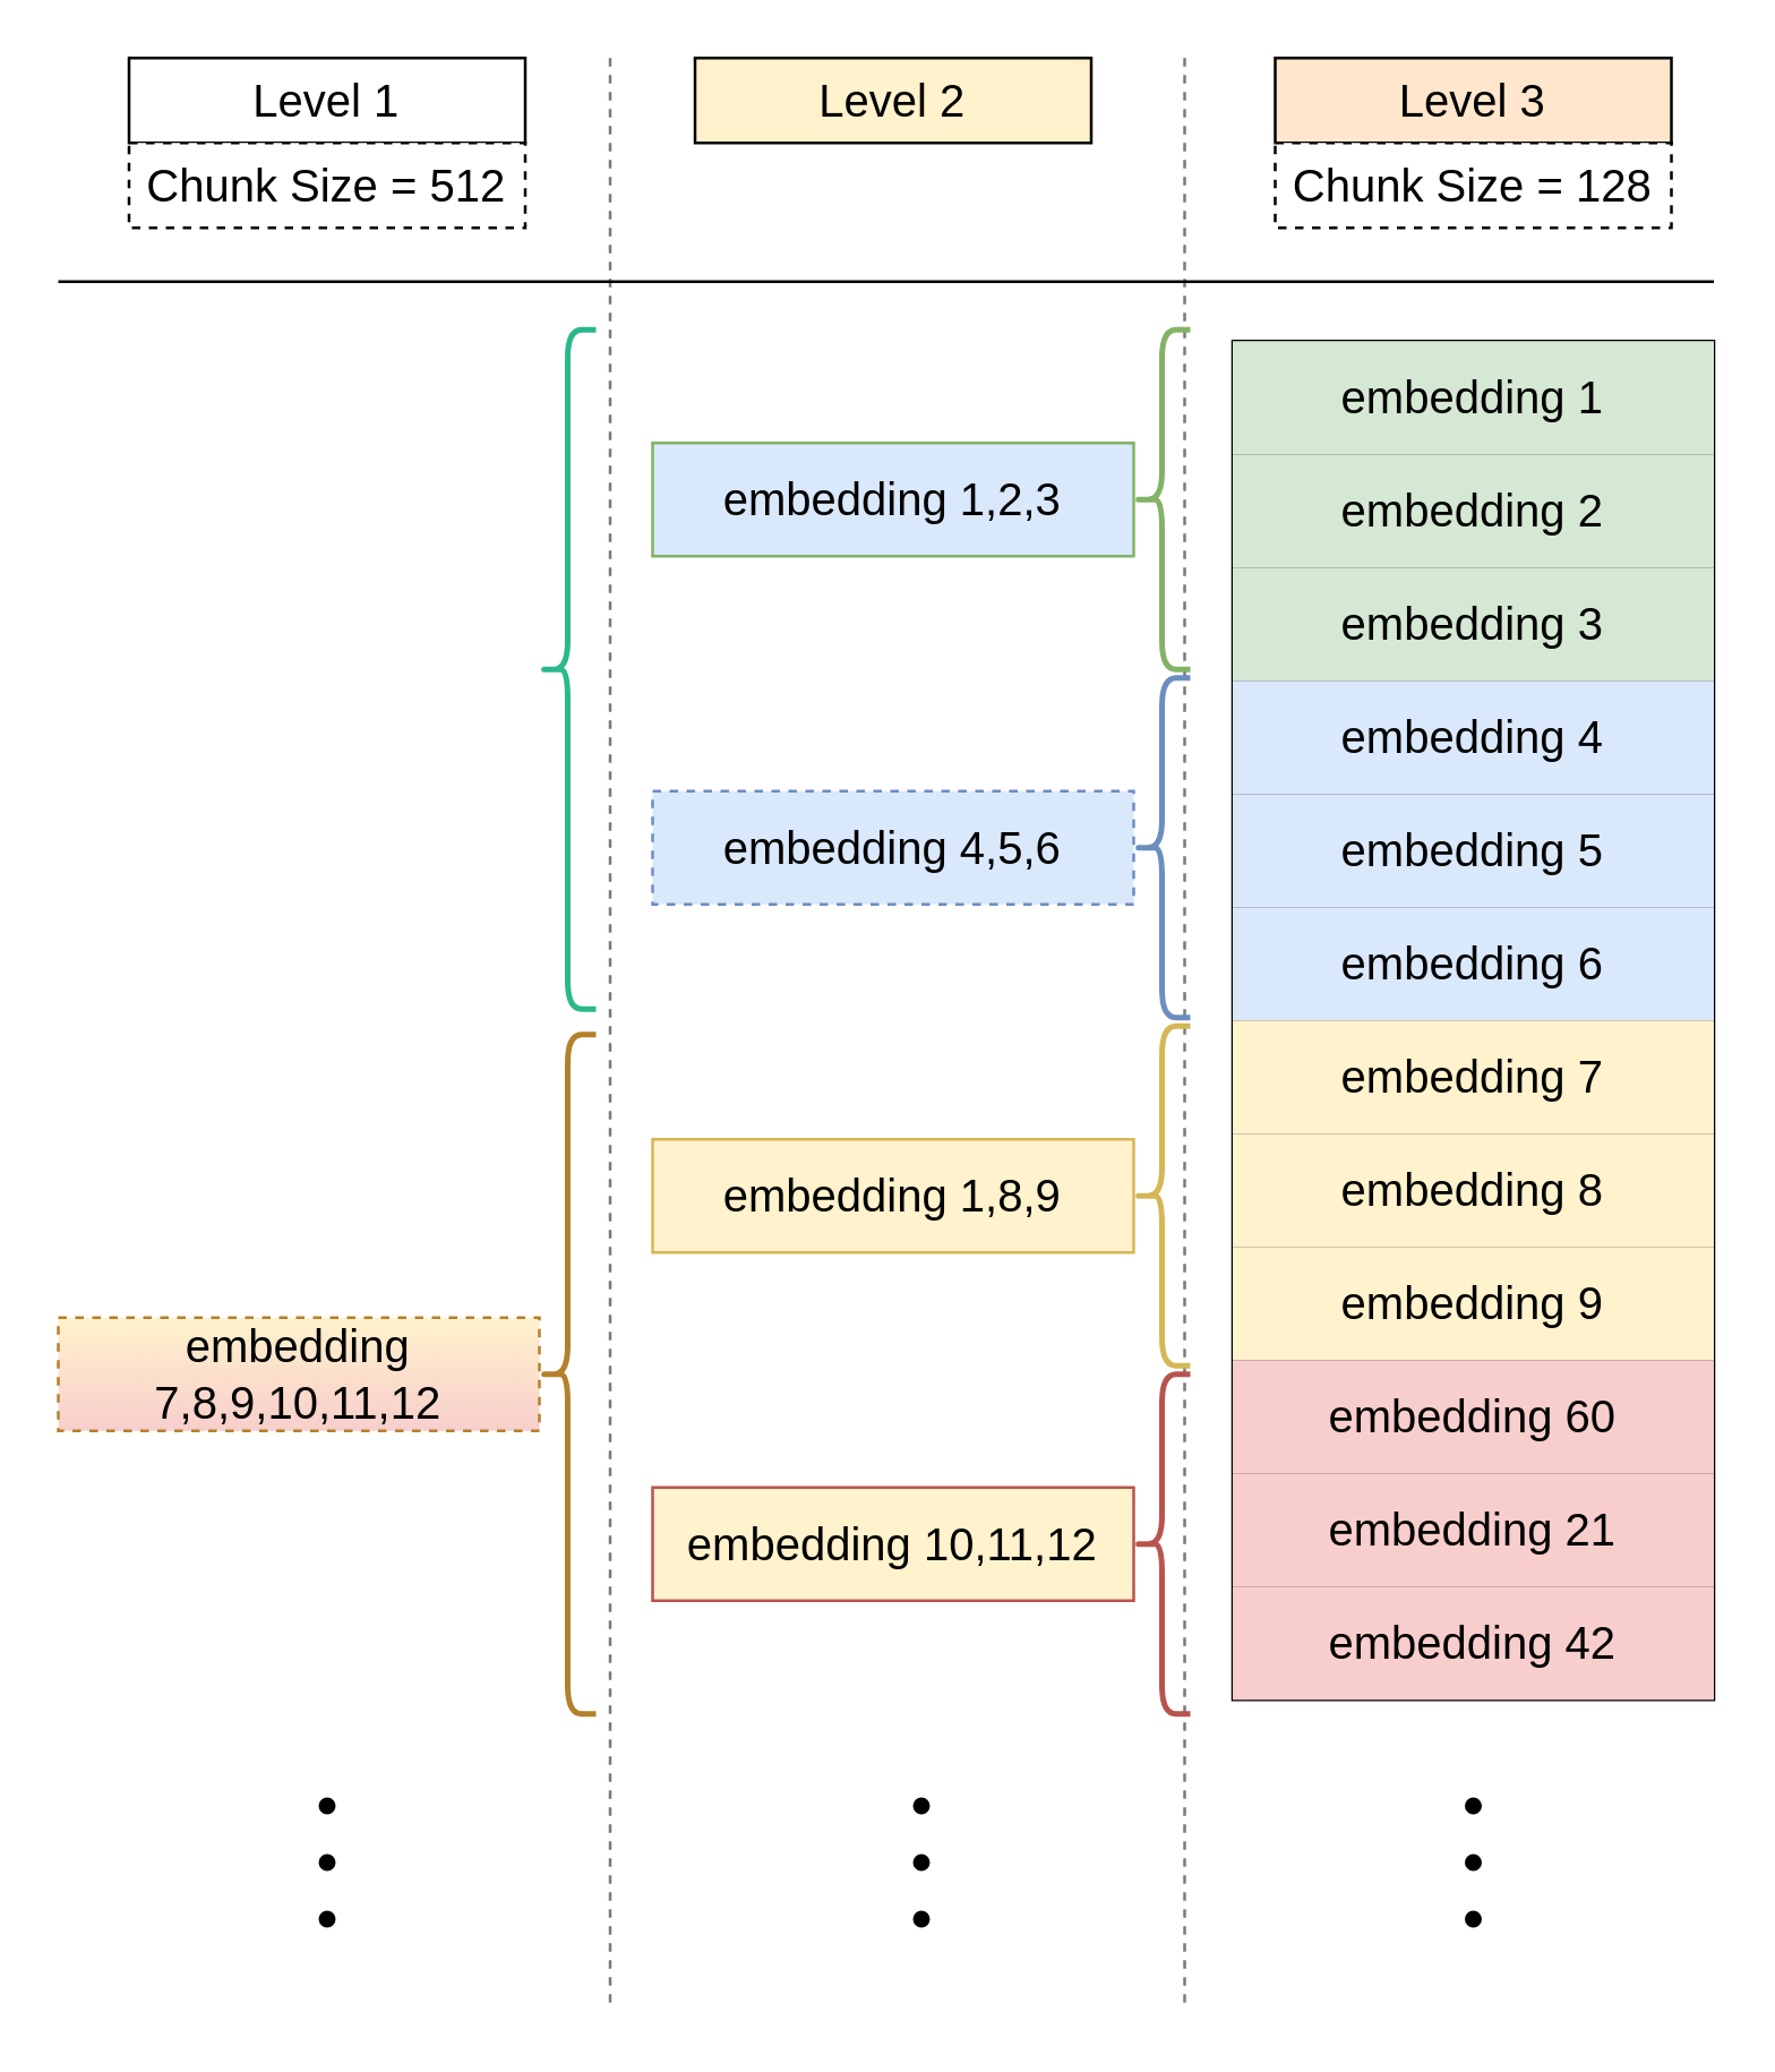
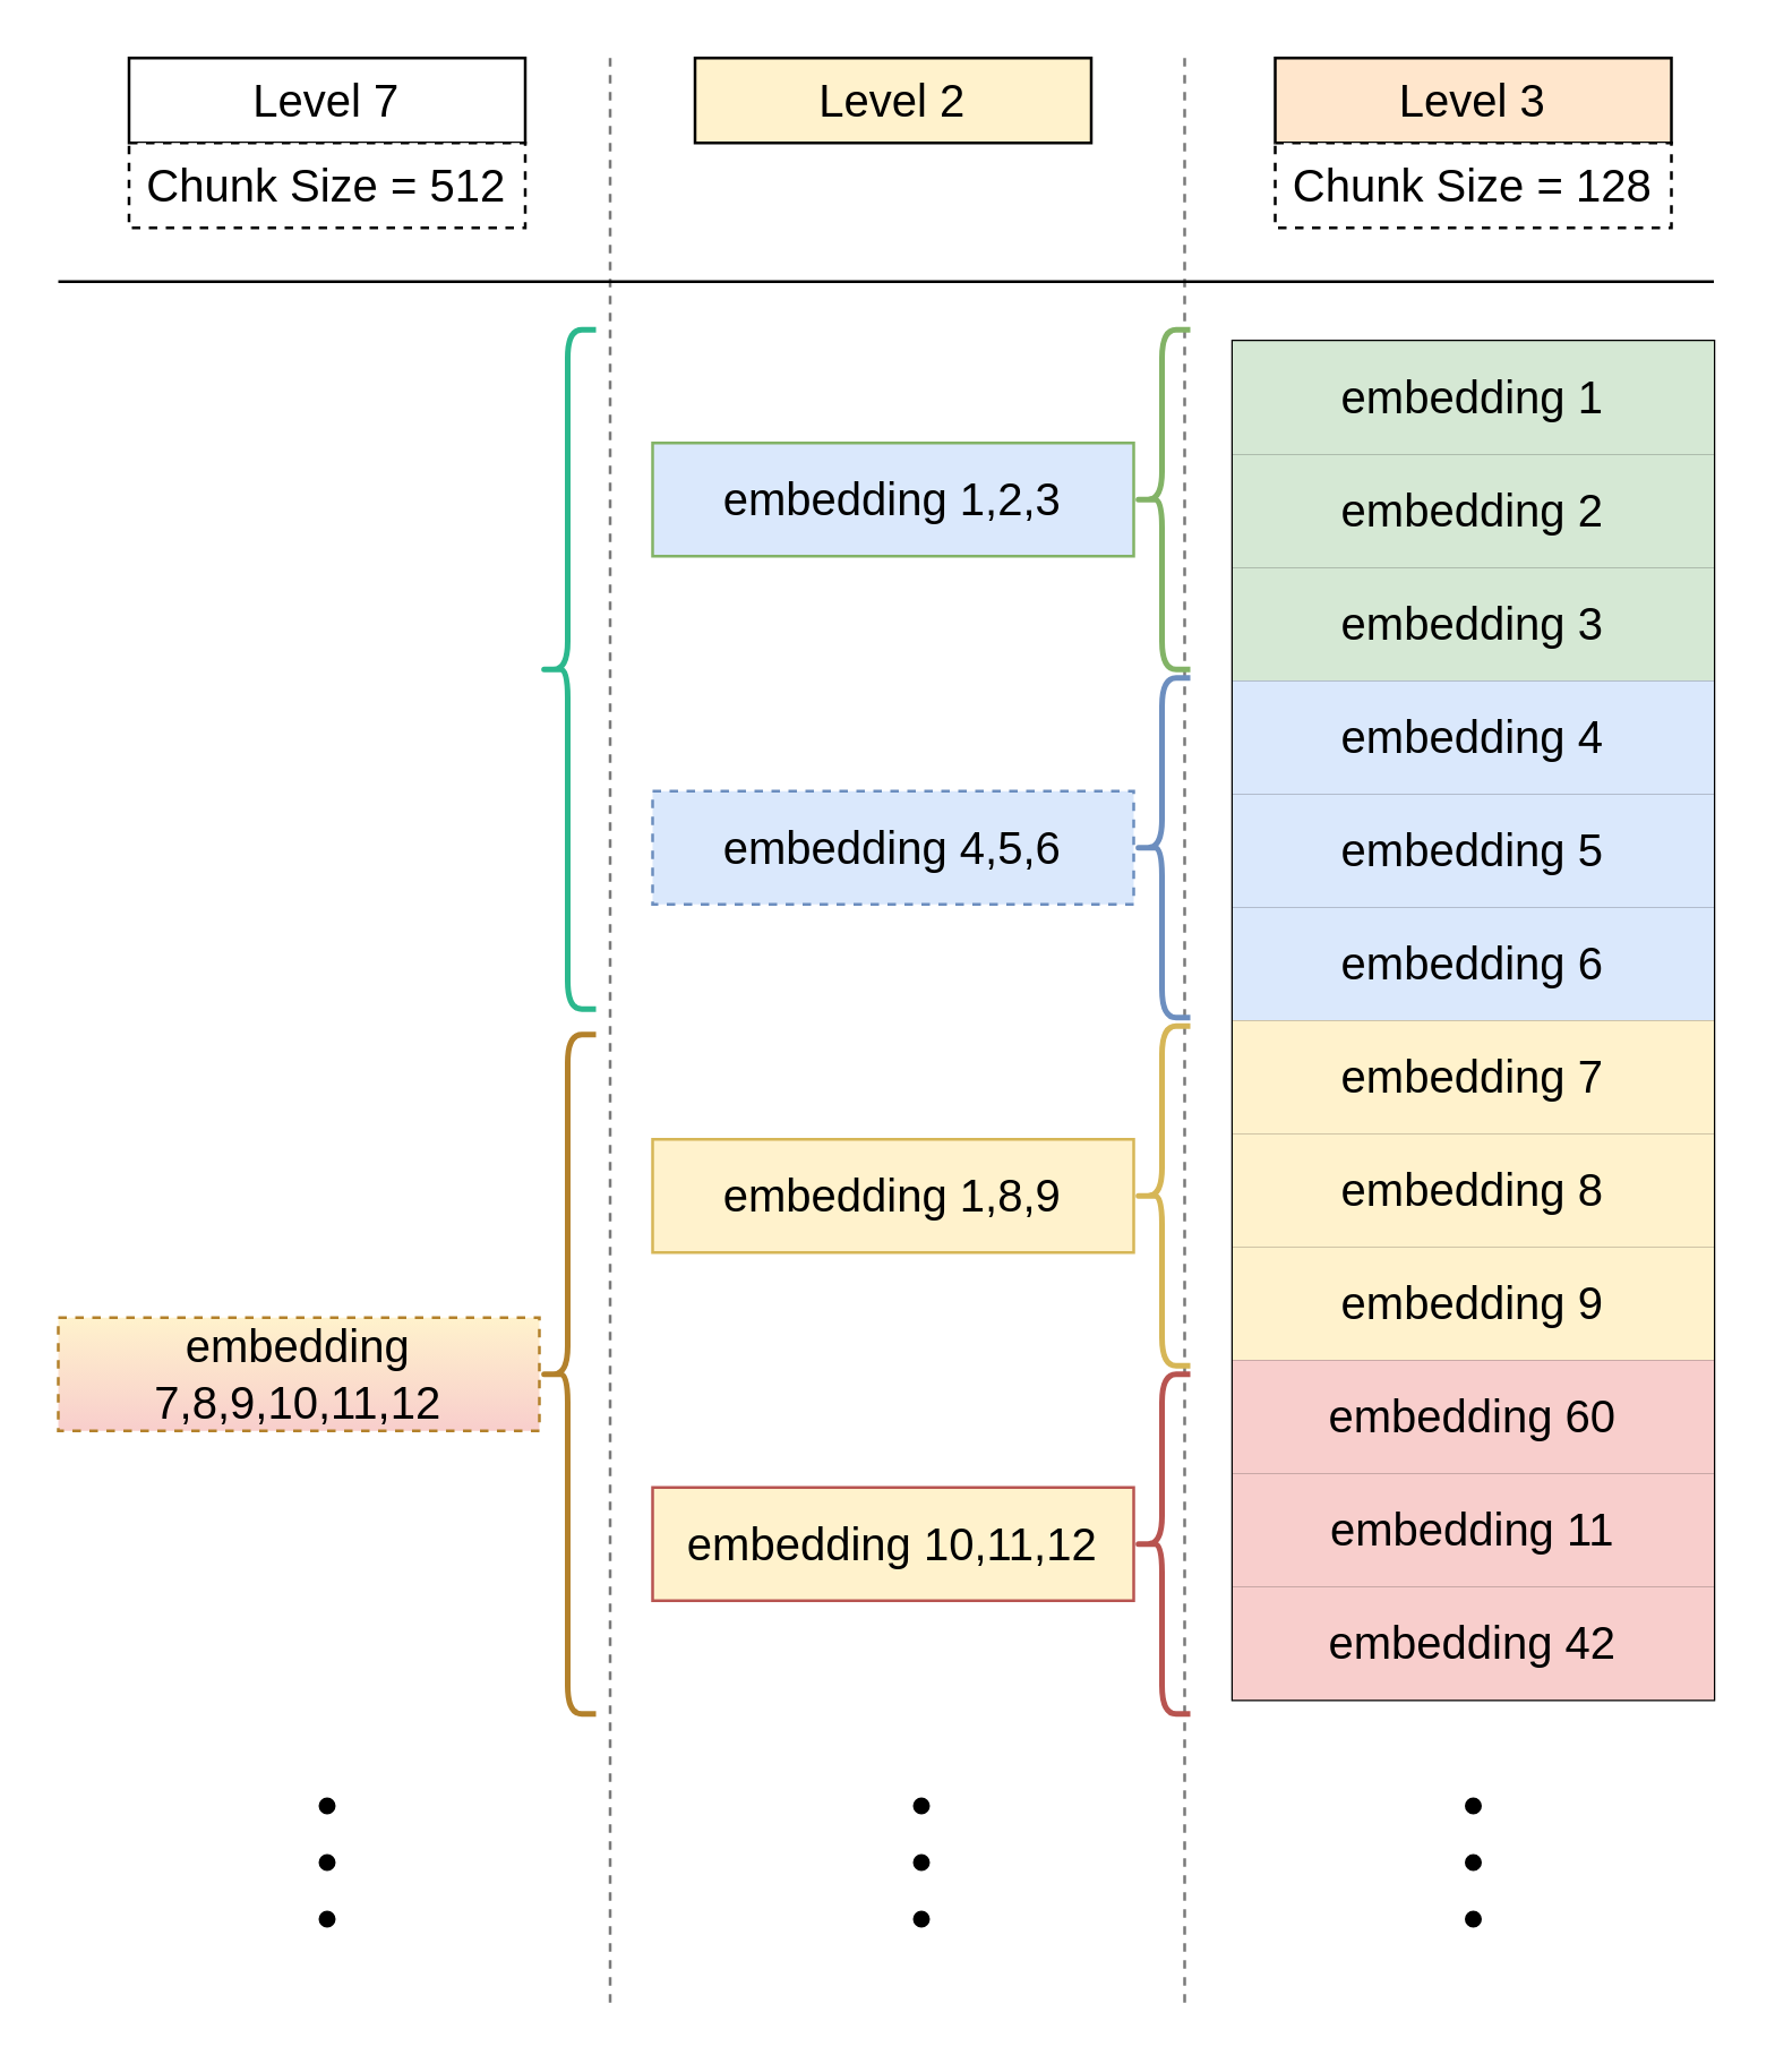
- <mxCell id="24" value="&lt;span style=&quot;font-size: 16px;&quot;&gt;Level 1&lt;/span&gt;" style="rounded=0;whiteSpace=wrap;html=1;" vertex="1" parent="23"><mxGeometry width="140" height="30" as="geometry" /></mxCell>
+ <mxCell id="24" value="&lt;span style=&quot;font-size: 16px;&quot;&gt;Level 7&lt;/span&gt;" style="rounded=0;whiteSpace=wrap;html=1;" vertex="1" parent="23"><mxGeometry width="140" height="30" as="geometry" /></mxCell>
- <mxCell id="64" value="embedding 21" style="shape=partialRectangle;html=1;whiteSpace=wrap;connectable=0;strokeColor=#b85450;overflow=hidden;fillColor=#f8cecc;top=0;left=0;bottom=0;right=0;pointerEvents=1;fontSize=16;" vertex="1" parent="63"><mxGeometry width="170" height="40" as="geometry"><mxRectangle width="170" height="40" as="alternateBounds" /></mxGeometry></mxCell>
+ <mxCell id="64" value="embedding 11" style="shape=partialRectangle;html=1;whiteSpace=wrap;connectable=0;strokeColor=#b85450;overflow=hidden;fillColor=#f8cecc;top=0;left=0;bottom=0;right=0;pointerEvents=1;fontSize=16;" vertex="1" parent="63"><mxGeometry width="170" height="40" as="geometry"><mxRectangle width="170" height="40" as="alternateBounds" /></mxGeometry></mxCell>
